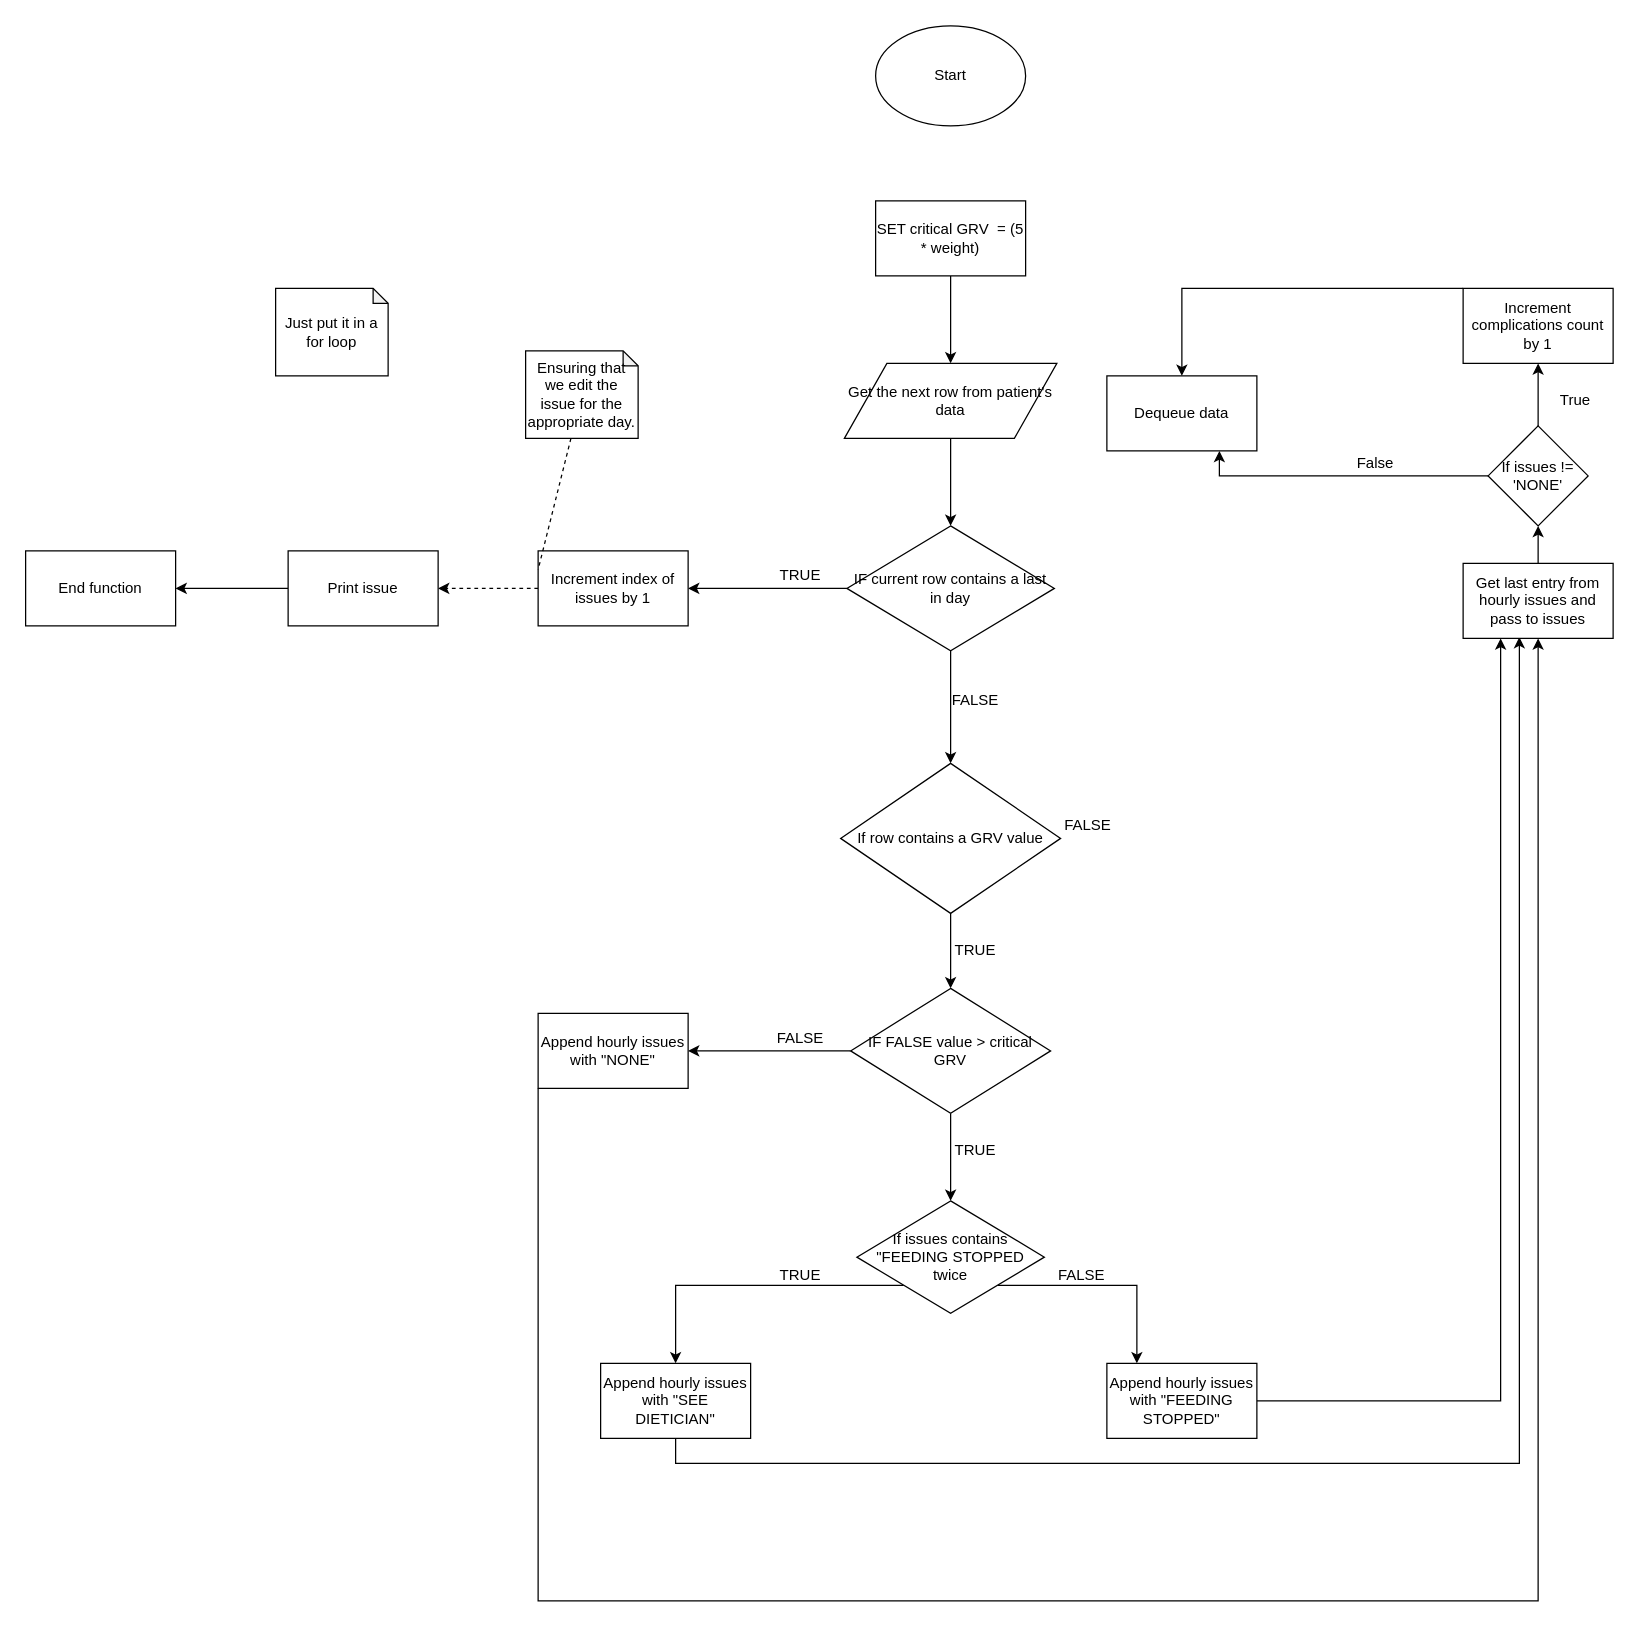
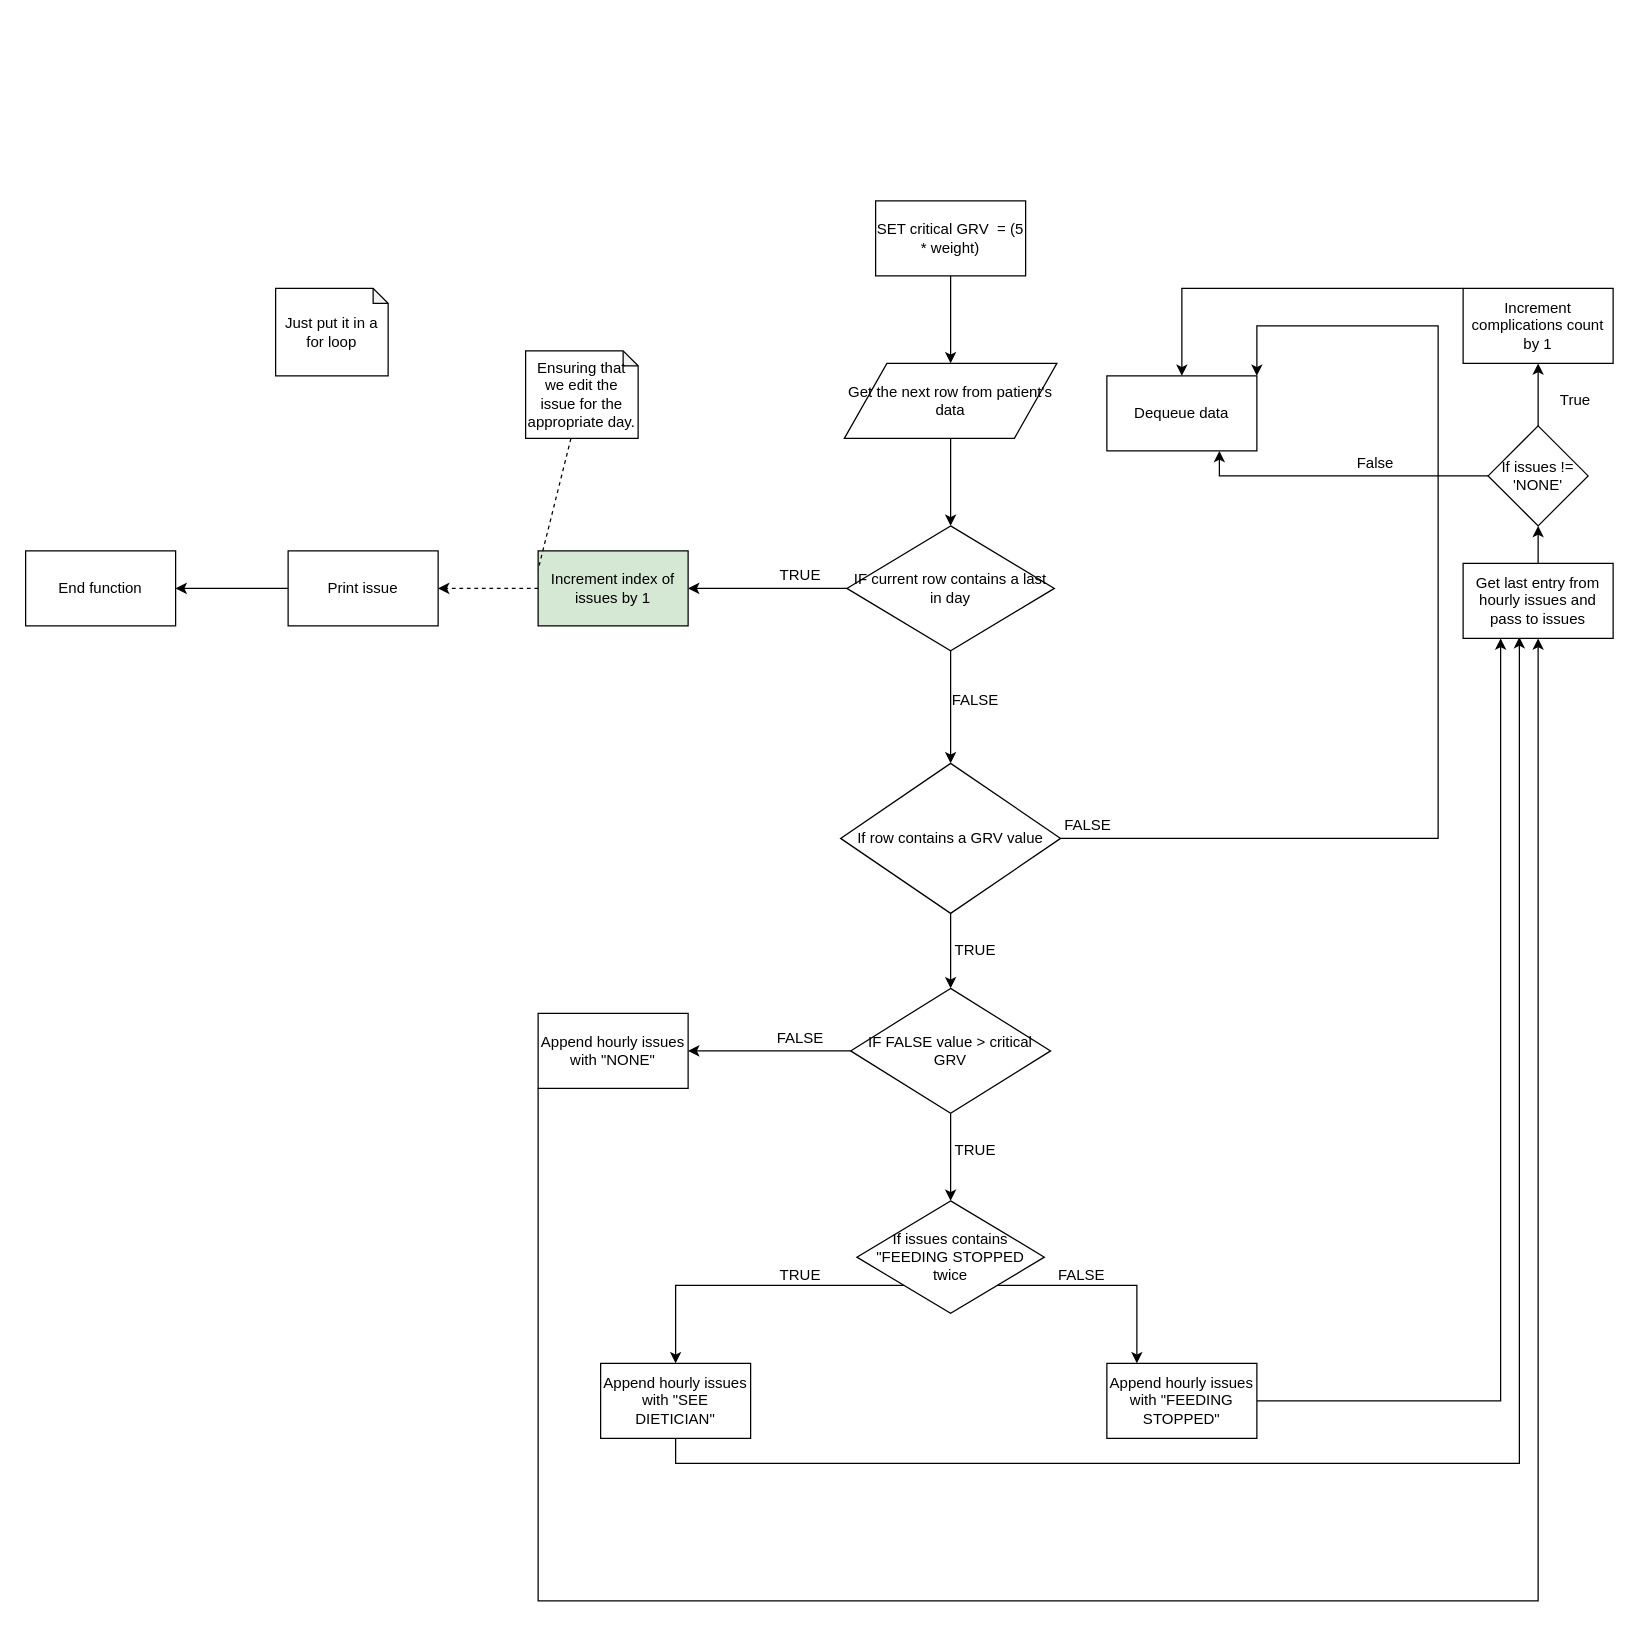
- <mxCell id="2" value="Start" style="ellipse;whiteSpace=wrap;html=1;" parent="1" vertex="1"><mxGeometry x="700" y="20" width="120" height="80" as="geometry" /></mxCell>
- <mxCell id="30" value="Increment index of issues by 1" style="rounded=0;whiteSpace=wrap;html=1;" parent="1" vertex="1"><mxGeometry x="430" y="440" width="120" height="60" as="geometry" /></mxCell>
+ <mxCell id="30" value="Increment index of issues by 1" style="rounded=0;whiteSpace=wrap;html=1;fillColor=#d5e8d4;" parent="1" vertex="1"><mxGeometry x="430" y="440" width="120" height="60" as="geometry" /></mxCell>
+ <mxCell id="24" style="edgeStyle=orthogonalEdgeStyle;rounded=0;orthogonalLoop=1;jettySize=auto;html=1;entryX=1;entryY=0;entryDx=0;entryDy=0;" parent="1" source="25" target="37" edge="1"><mxGeometry relative="1" as="geometry"><mxPoint x="880" y="340" as="targetPoint" /><Array as="points"><mxPoint x="1150" y="670" /><mxPoint x="1150" y="260" /></Array></mxGeometry></mxCell>
